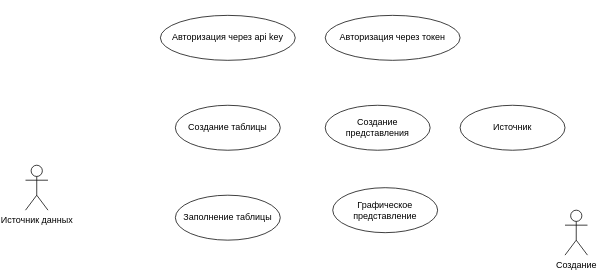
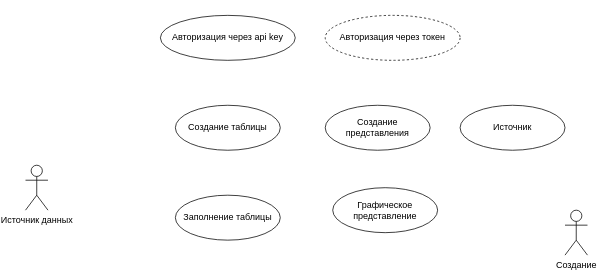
- <mxCell id="4" value="Авторизация через токен" style="ellipse;whiteSpace=wrap;html=1;" vertex="1" parent="1"><mxGeometry x="420" y="20" width="180" height="60" as="geometry" /></mxCell>
+ <mxCell id="4" value="Авторизация через токен" style="ellipse;whiteSpace=wrap;html=1;dashed=1;" vertex="1" parent="1"><mxGeometry x="420" y="20" width="180" height="60" as="geometry" /></mxCell>
